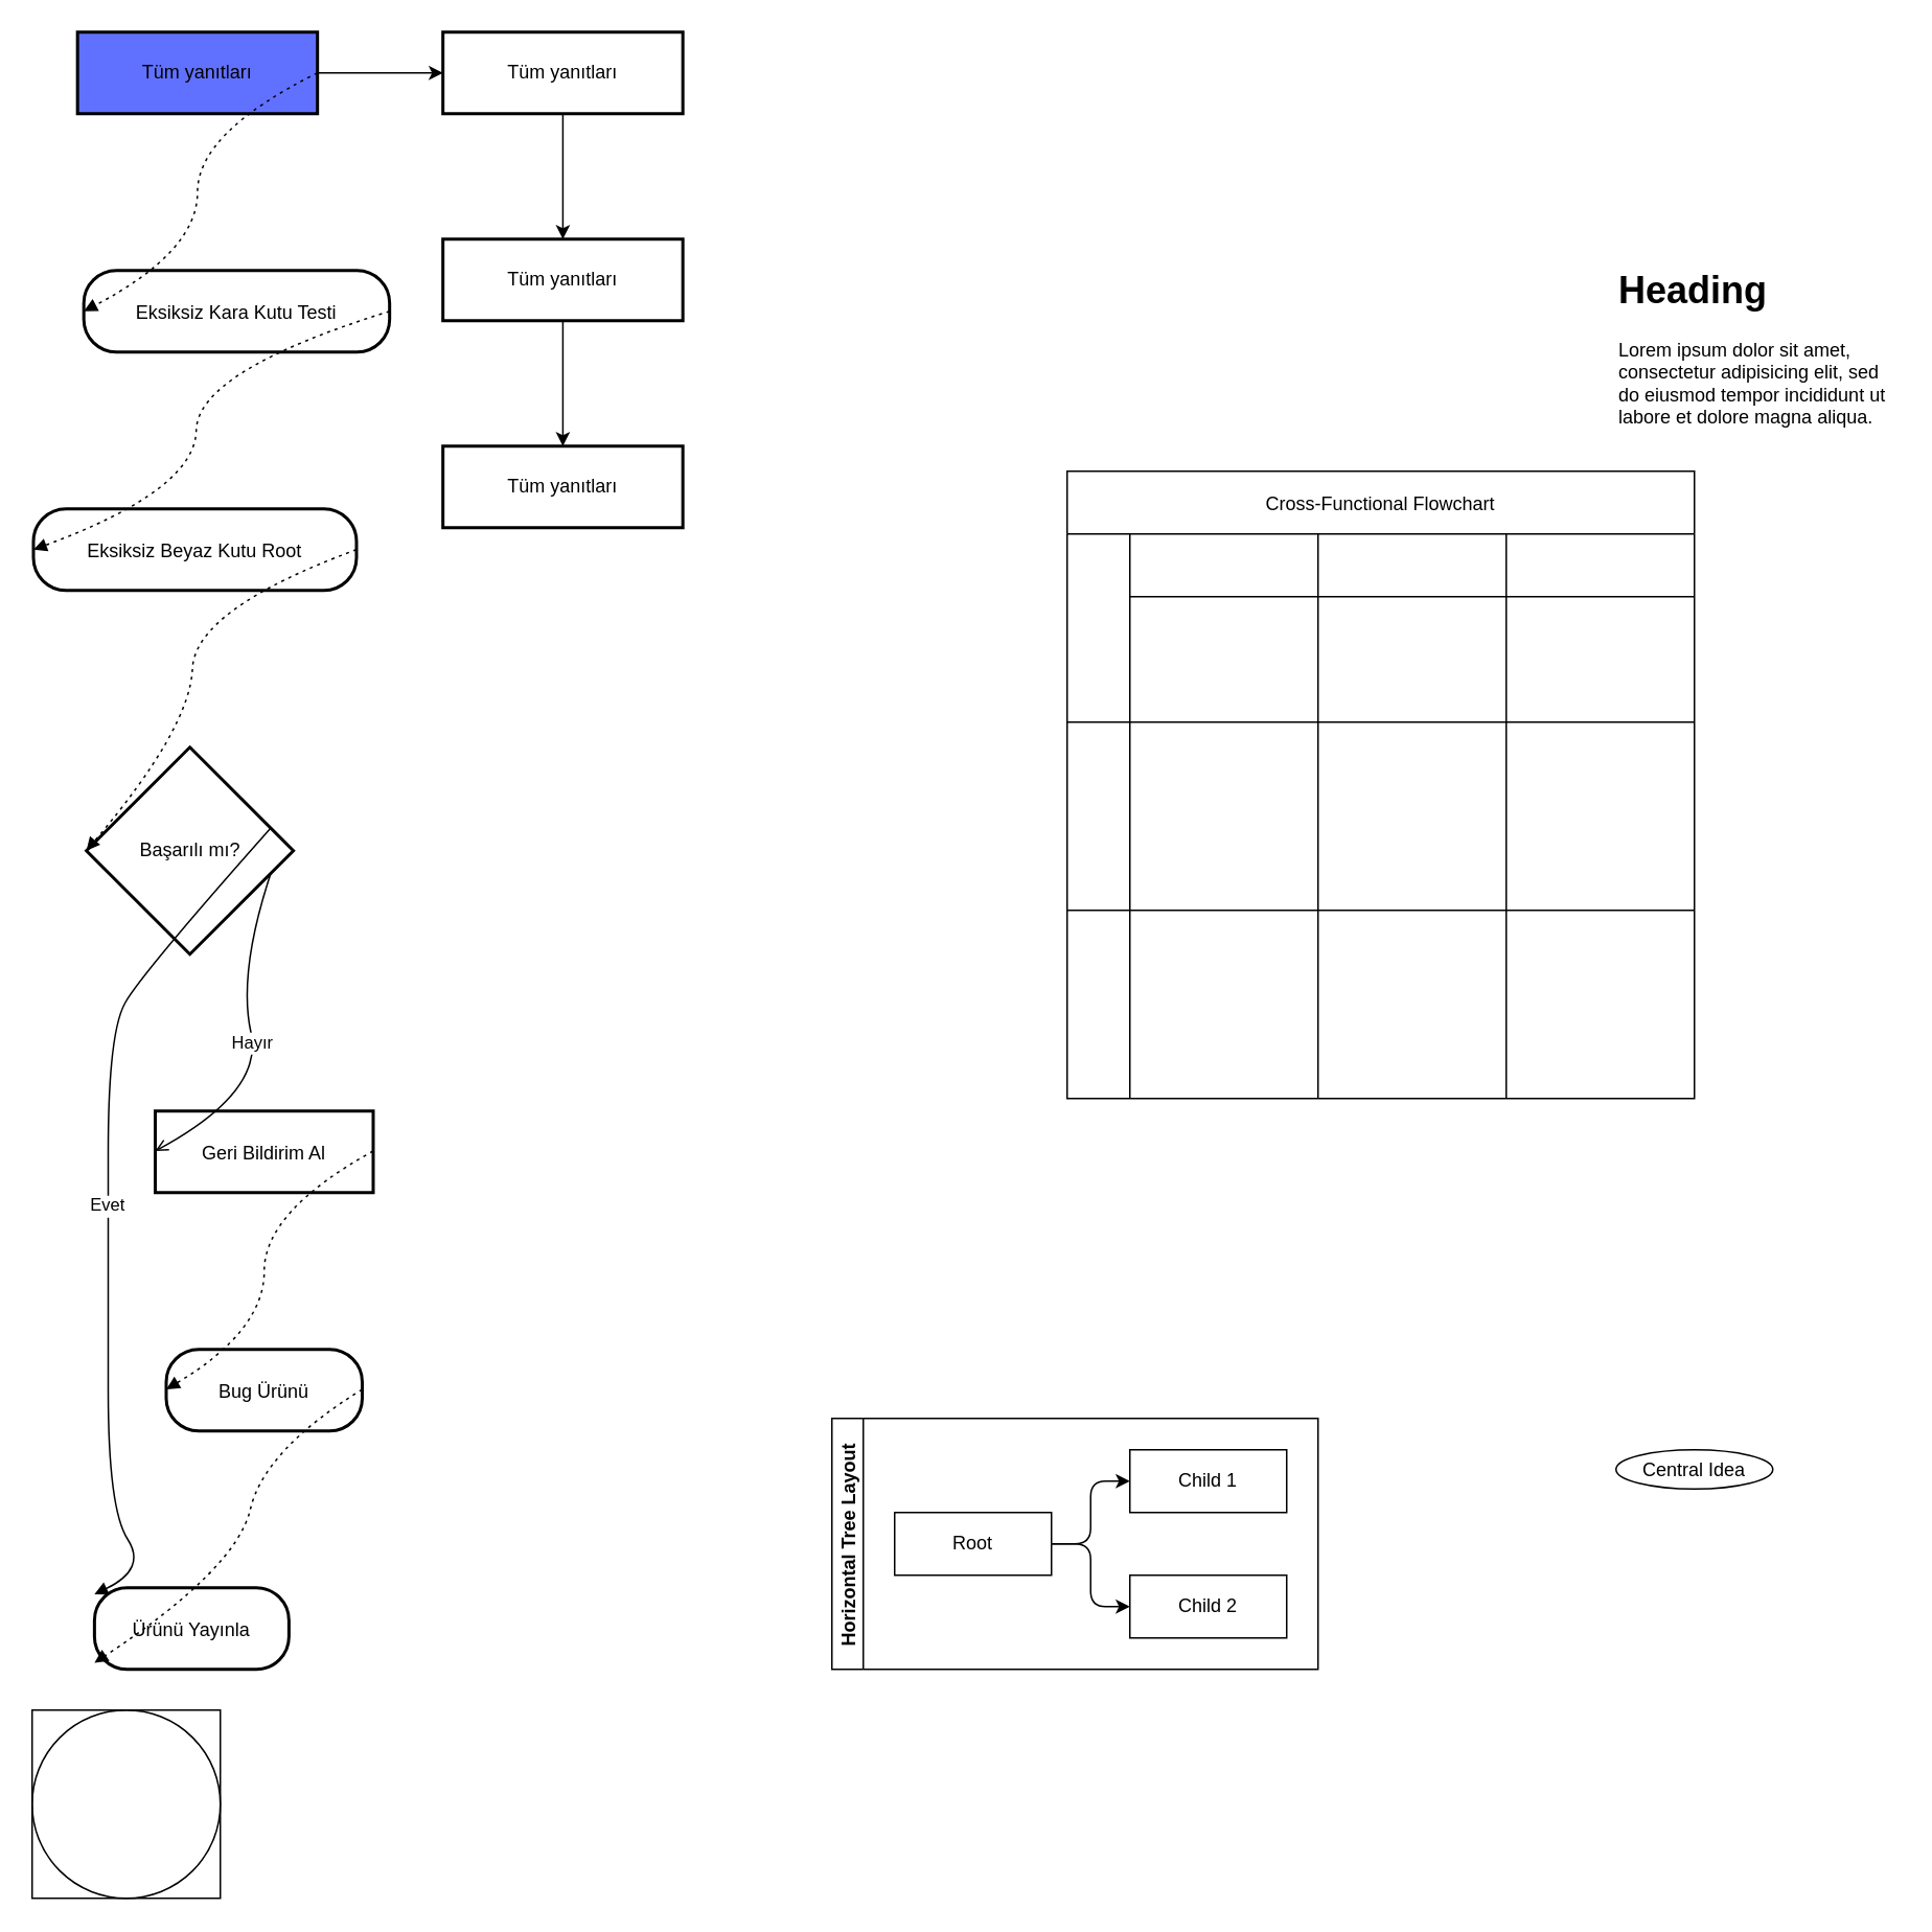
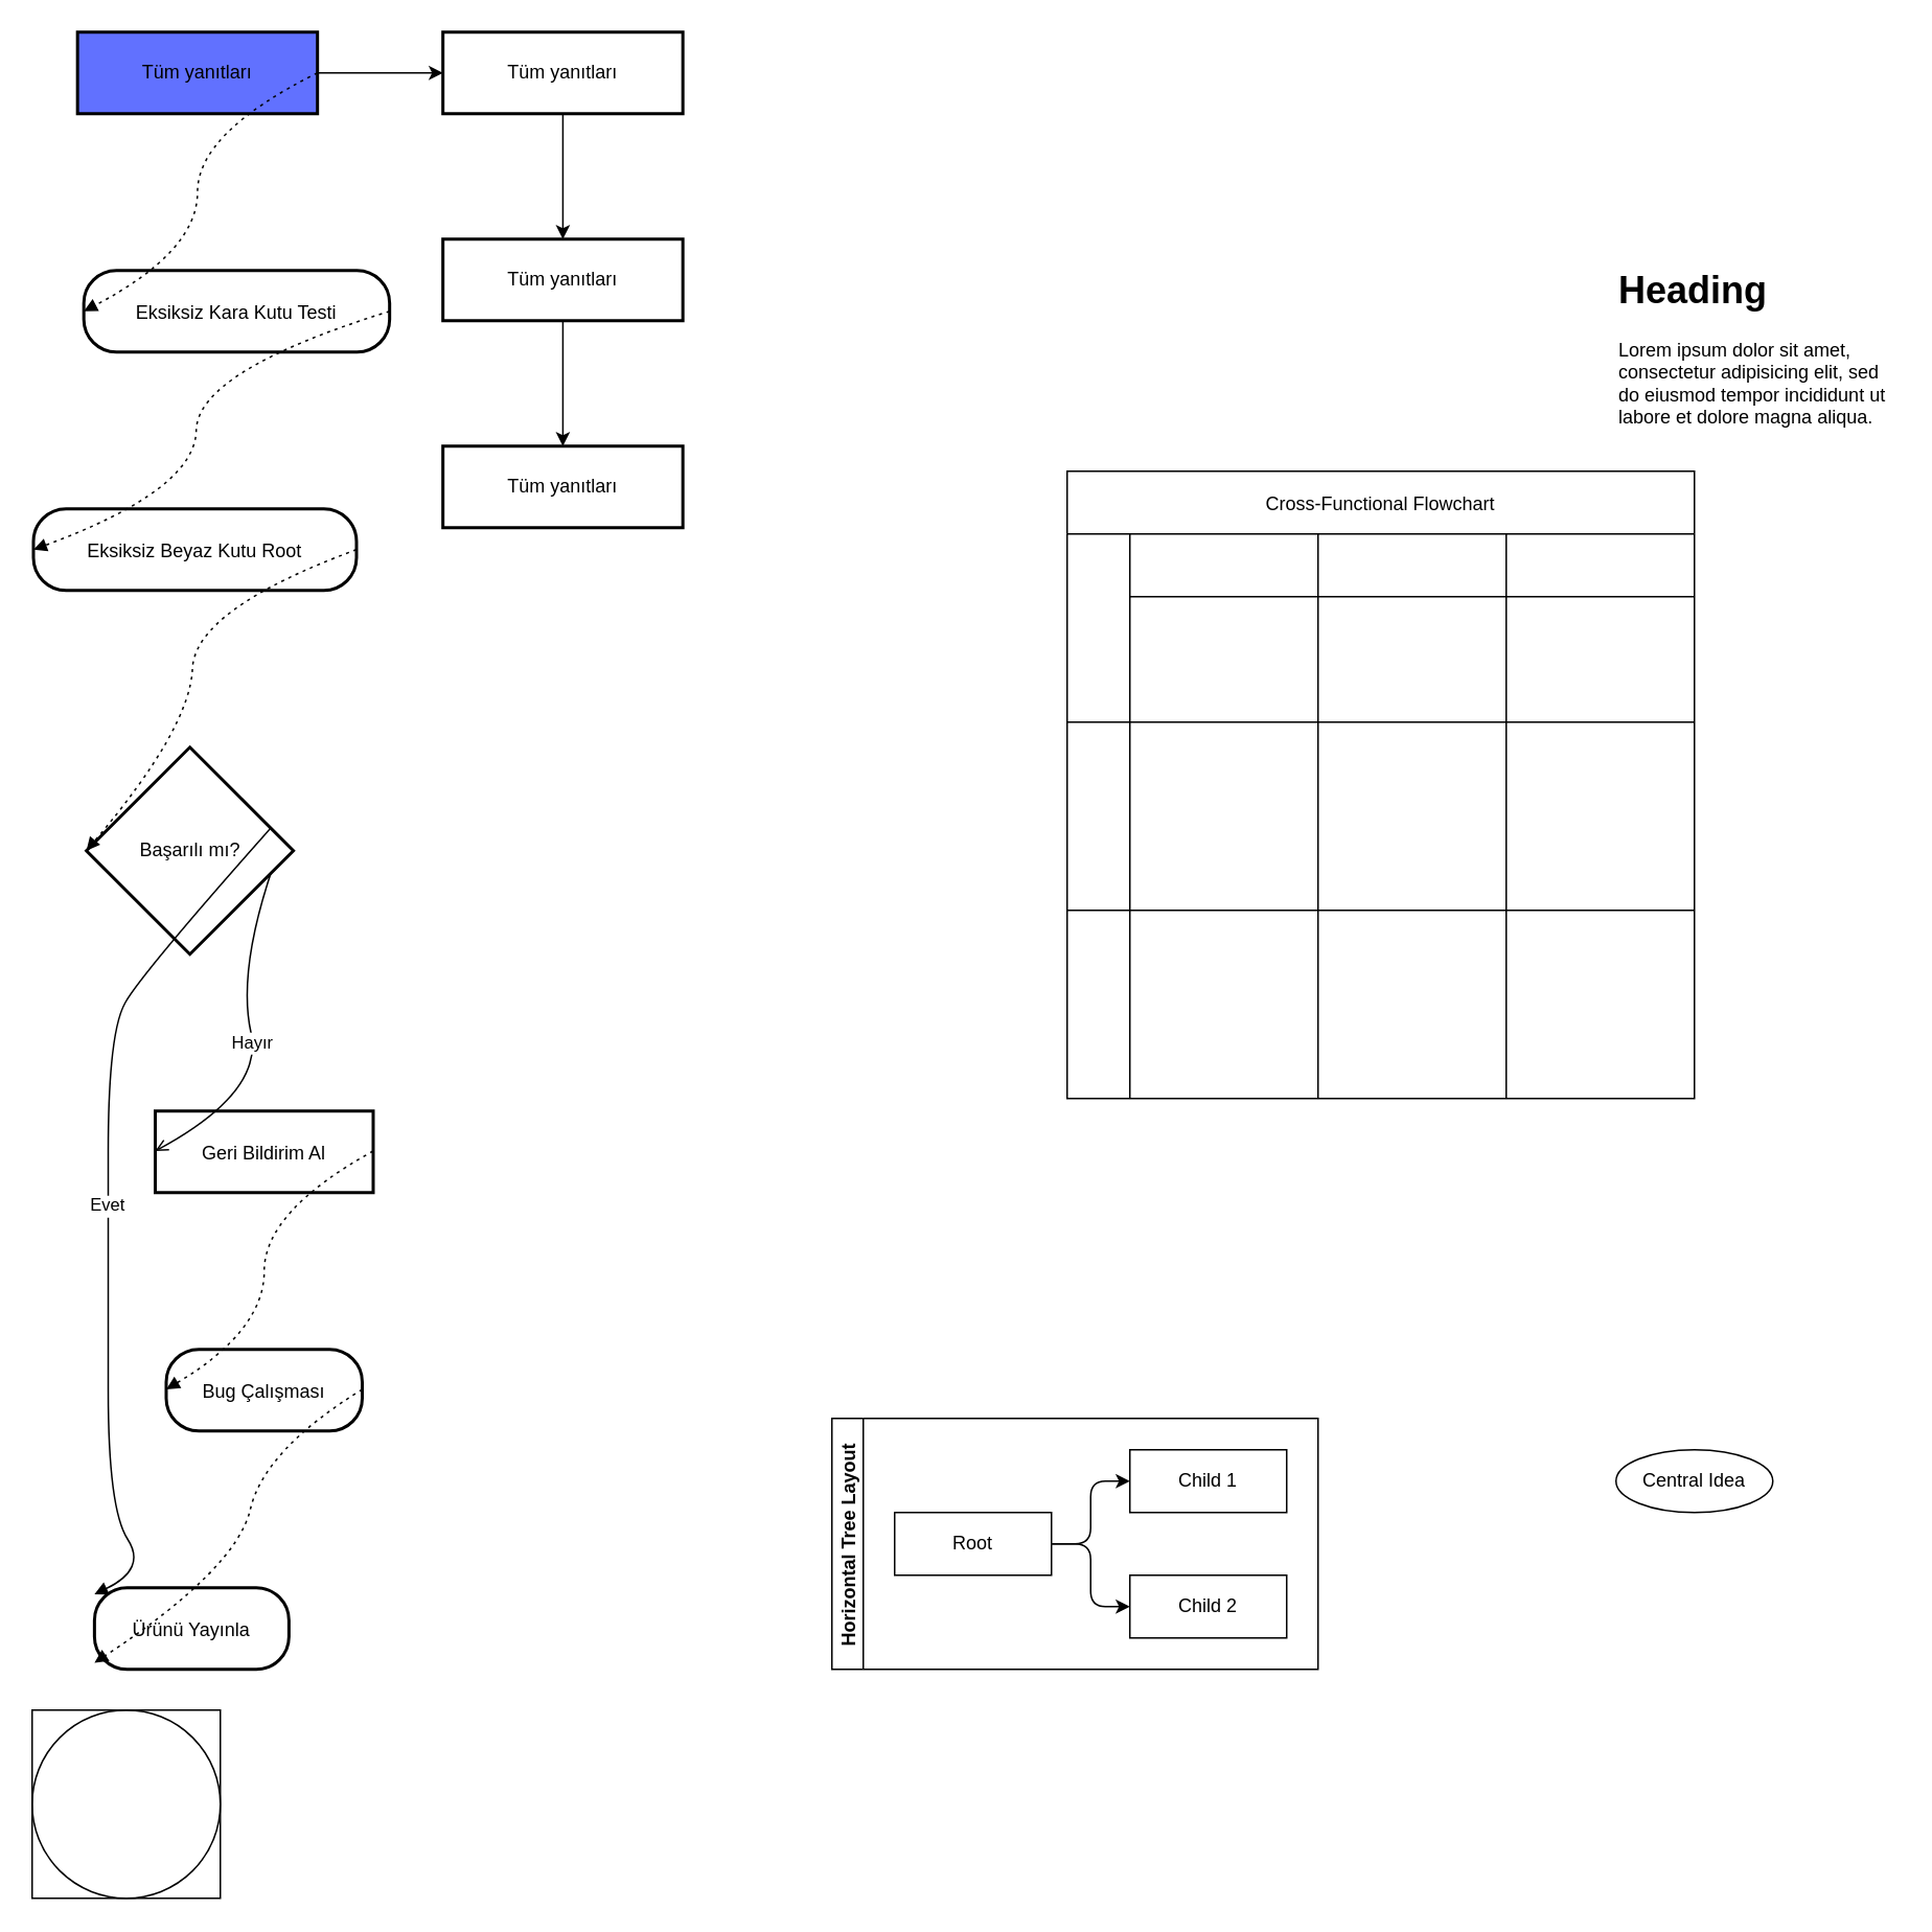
- <mxCell id="9" value="Bug Ürünü" style="rounded=1;arcSize=40;strokeWidth=2" parent="1" vertex="1"><mxGeometry x="105.5" y="860" width="125" height="52" as="geometry" /></mxCell>
+ <mxCell id="9" value="Bug Çalışması" style="rounded=1;arcSize=40;strokeWidth=2" parent="1" vertex="1"><mxGeometry x="105.5" y="860" width="125" height="52" as="geometry" /></mxCell>
- <mxCell id="43" value="Central Idea" style="ellipse;whiteSpace=wrap;html=1;align=center;collapsible=0;container=1;recursiveResize=0;" vertex="1" parent="1"><mxGeometry x="1030" y="924" width="100" height="25" as="geometry" /></mxCell>
+ <mxCell id="43" value="Central Idea" style="ellipse;whiteSpace=wrap;html=1;align=center;collapsible=0;container=1;recursiveResize=0;" vertex="1" parent="1"><mxGeometry x="1030" y="924" width="100" height="40" as="geometry" /></mxCell>
